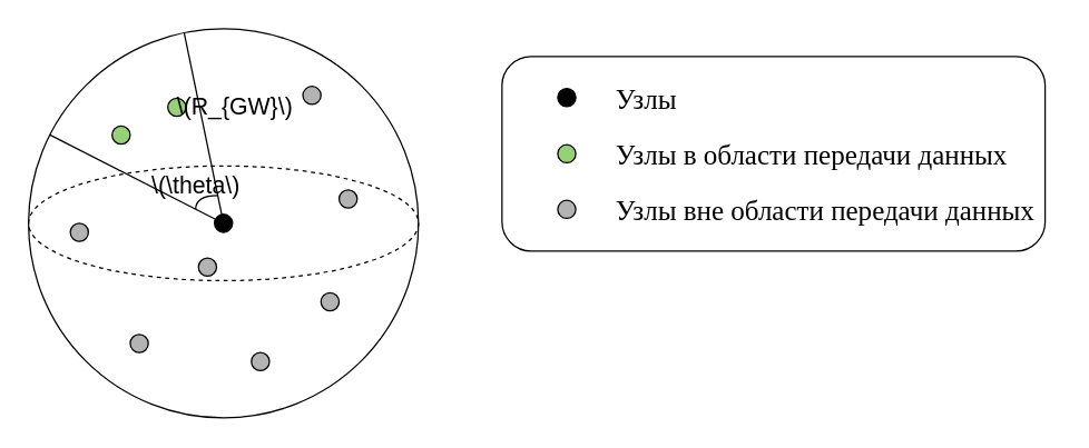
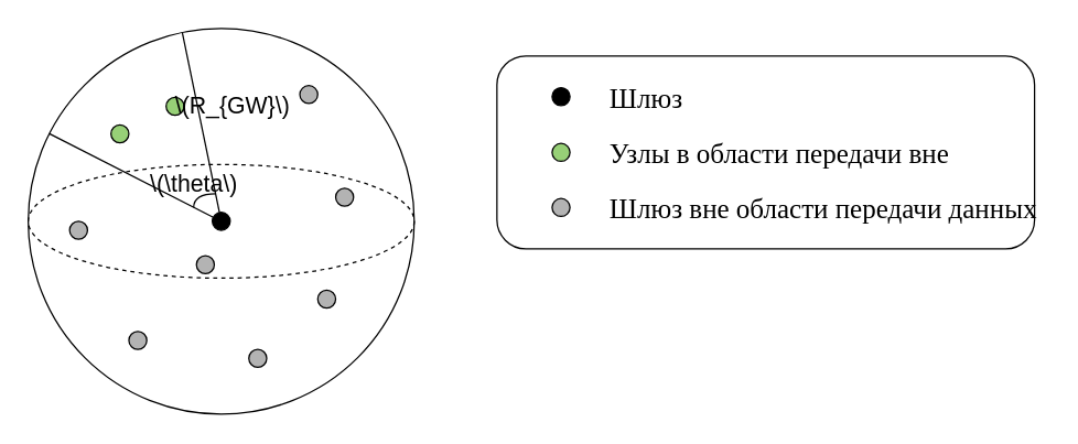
- <mxCell id="21" value="Узлы" style="text;html=1;align=left;verticalAlign=middle;resizable=0;points=[];autosize=1;fontSize=20;fontFamily=Computer Modern;" parent="1" vertex="1"><mxGeometry x="440" y="54.5" width="70" height="30" as="geometry" /></mxCell>
+ <mxCell id="21" value="Шлюз" style="text;html=1;align=left;verticalAlign=middle;resizable=0;points=[];autosize=1;fontSize=20;fontFamily=Computer Modern;" parent="1" vertex="1"><mxGeometry x="440" y="54.5" width="70" height="30" as="geometry" /></mxCell>
- <mxCell id="23" value="Узлы в области передачи данных" style="text;html=1;align=left;verticalAlign=middle;resizable=0;points=[];autosize=1;fontSize=20;fontFamily=Computer Modern;" parent="1" vertex="1"><mxGeometry x="440" y="95" width="300" height="30" as="geometry" /></mxCell>
+ <mxCell id="23" value="Узлы в области передачи вне" style="text;html=1;align=left;verticalAlign=middle;resizable=0;points=[];autosize=1;fontSize=20;fontFamily=Computer Modern;" parent="1" vertex="1"><mxGeometry x="440" y="95" width="300" height="30" as="geometry" /></mxCell>
- <mxCell id="24" value="&lt;font face=&quot;Computer Modern&quot;&gt;&lt;span style=&quot;font-size: 20px&quot;&gt;Узлы вне области передачи данных&lt;/span&gt;&lt;/font&gt;" style="text;html=1;align=left;verticalAlign=middle;resizable=0;points=[];autosize=1;fontSize=14;" parent="1" vertex="1"><mxGeometry x="440" y="140" width="320" height="20" as="geometry" /></mxCell>
+ <mxCell id="24" value="&lt;font face=&quot;Computer Modern&quot;&gt;&lt;span style=&quot;font-size: 20px&quot;&gt;Шлюз вне области передачи данных&lt;/span&gt;&lt;/font&gt;" style="text;html=1;align=left;verticalAlign=middle;resizable=0;points=[];autosize=1;fontSize=14;" parent="1" vertex="1"><mxGeometry x="440" y="140" width="320" height="20" as="geometry" /></mxCell>
